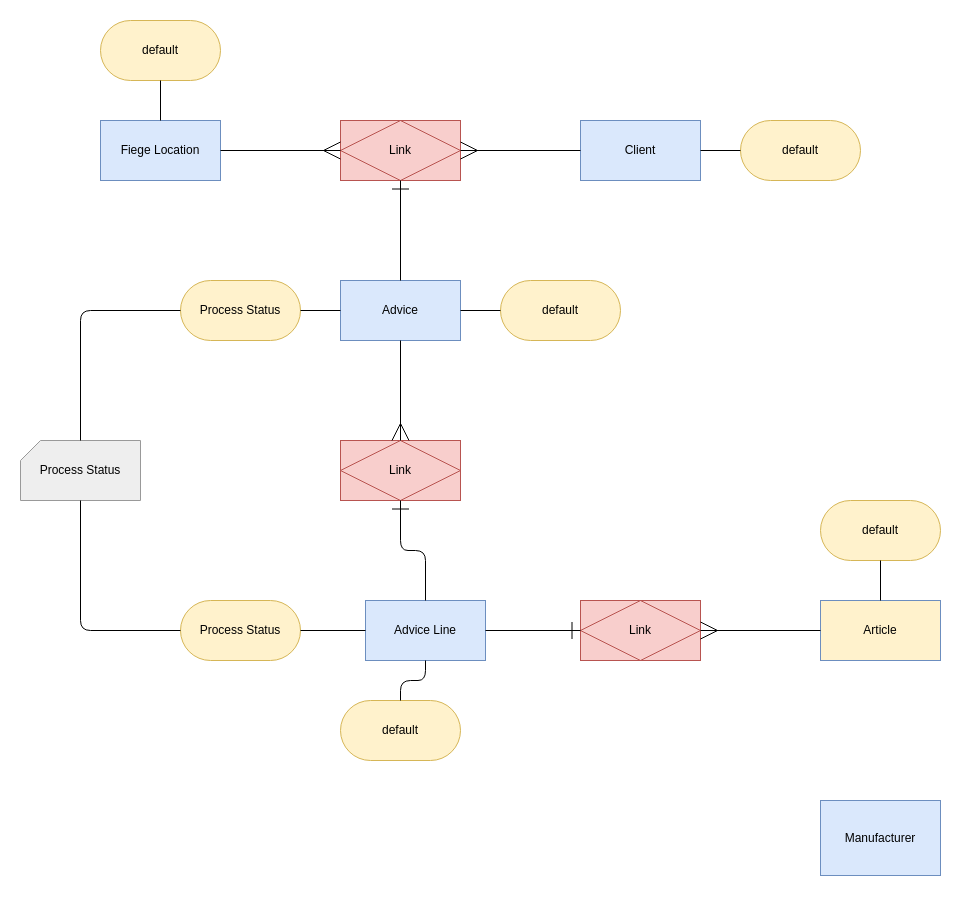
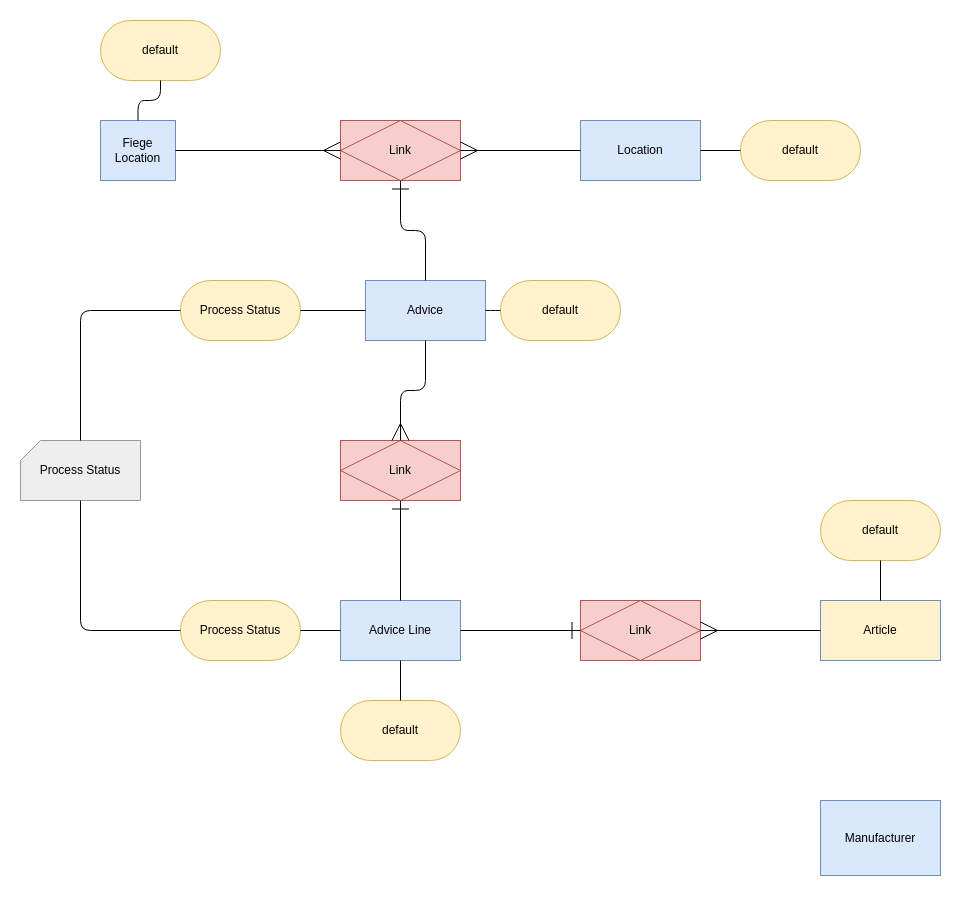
- <mxCell id="5" value="Fiege Location" style="rounded=0;whiteSpace=wrap;html=1;fillColor=#dae8fc;strokeColor=#6c8ebf;" parent="1" vertex="1"><mxGeometry x="100" y="120" width="120" height="60" as="geometry" /></mxCell>
+ <mxCell id="5" value="Fiege Location" style="rounded=0;whiteSpace=wrap;html=1;fillColor=#dae8fc;strokeColor=#6c8ebf;" parent="1" vertex="1"><mxGeometry x="100" y="120" width="75" height="60" as="geometry" /></mxCell>
- <mxCell id="2" value="Client" style="rounded=0;whiteSpace=wrap;html=1;fillColor=#dae8fc;strokeColor=#6c8ebf;" parent="1" vertex="1"><mxGeometry x="580" y="120" width="120" height="60" as="geometry" /></mxCell>
+ <mxCell id="2" value="Location" style="rounded=0;whiteSpace=wrap;html=1;fillColor=#dae8fc;strokeColor=#6c8ebf;" parent="1" vertex="1"><mxGeometry x="580" y="120" width="120" height="60" as="geometry" /></mxCell>
- <mxCell id="8" value="Advice" style="rounded=0;whiteSpace=wrap;html=1;fillColor=#dae8fc;strokeColor=#6c8ebf;" parent="1" vertex="1"><mxGeometry x="340" y="280" width="120" height="60" as="geometry" /></mxCell>
+ <mxCell id="8" value="Advice" style="rounded=0;whiteSpace=wrap;html=1;fillColor=#dae8fc;strokeColor=#6c8ebf;" parent="1" vertex="1"><mxGeometry x="365" y="280" width="120" height="60" as="geometry" /></mxCell>
- <mxCell id="15" value="Advice Line" style="rounded=0;whiteSpace=wrap;html=1;fillColor=#dae8fc;strokeColor=#6c8ebf;" parent="1" vertex="1"><mxGeometry x="365" y="600" width="120" height="60" as="geometry" /></mxCell>
+ <mxCell id="15" value="Advice Line" style="rounded=0;whiteSpace=wrap;html=1;fillColor=#dae8fc;strokeColor=#6c8ebf;" parent="1" vertex="1"><mxGeometry x="340" y="600" width="120" height="60" as="geometry" /></mxCell>
